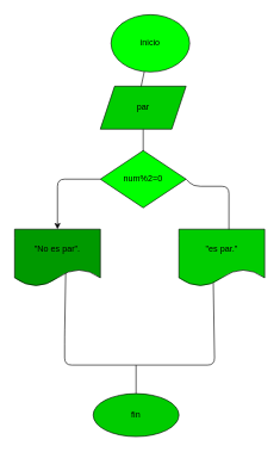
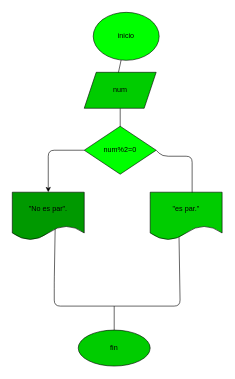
- <mxCell id="5" value="par" style="shape=parallelogram;perimeter=parallelogramPerimeter;whiteSpace=wrap;html=1;fixedSize=1;fillColor=#00CC00;" parent="1" vertex="1"><mxGeometry x="140" y="120" width="120" height="60" as="geometry" /></mxCell>
+ <mxCell id="5" value="num" style="shape=parallelogram;perimeter=parallelogramPerimeter;whiteSpace=wrap;html=1;fixedSize=1;fillColor=#00CC00;" parent="1" vertex="1"><mxGeometry x="140" y="120" width="120" height="60" as="geometry" /></mxCell>
